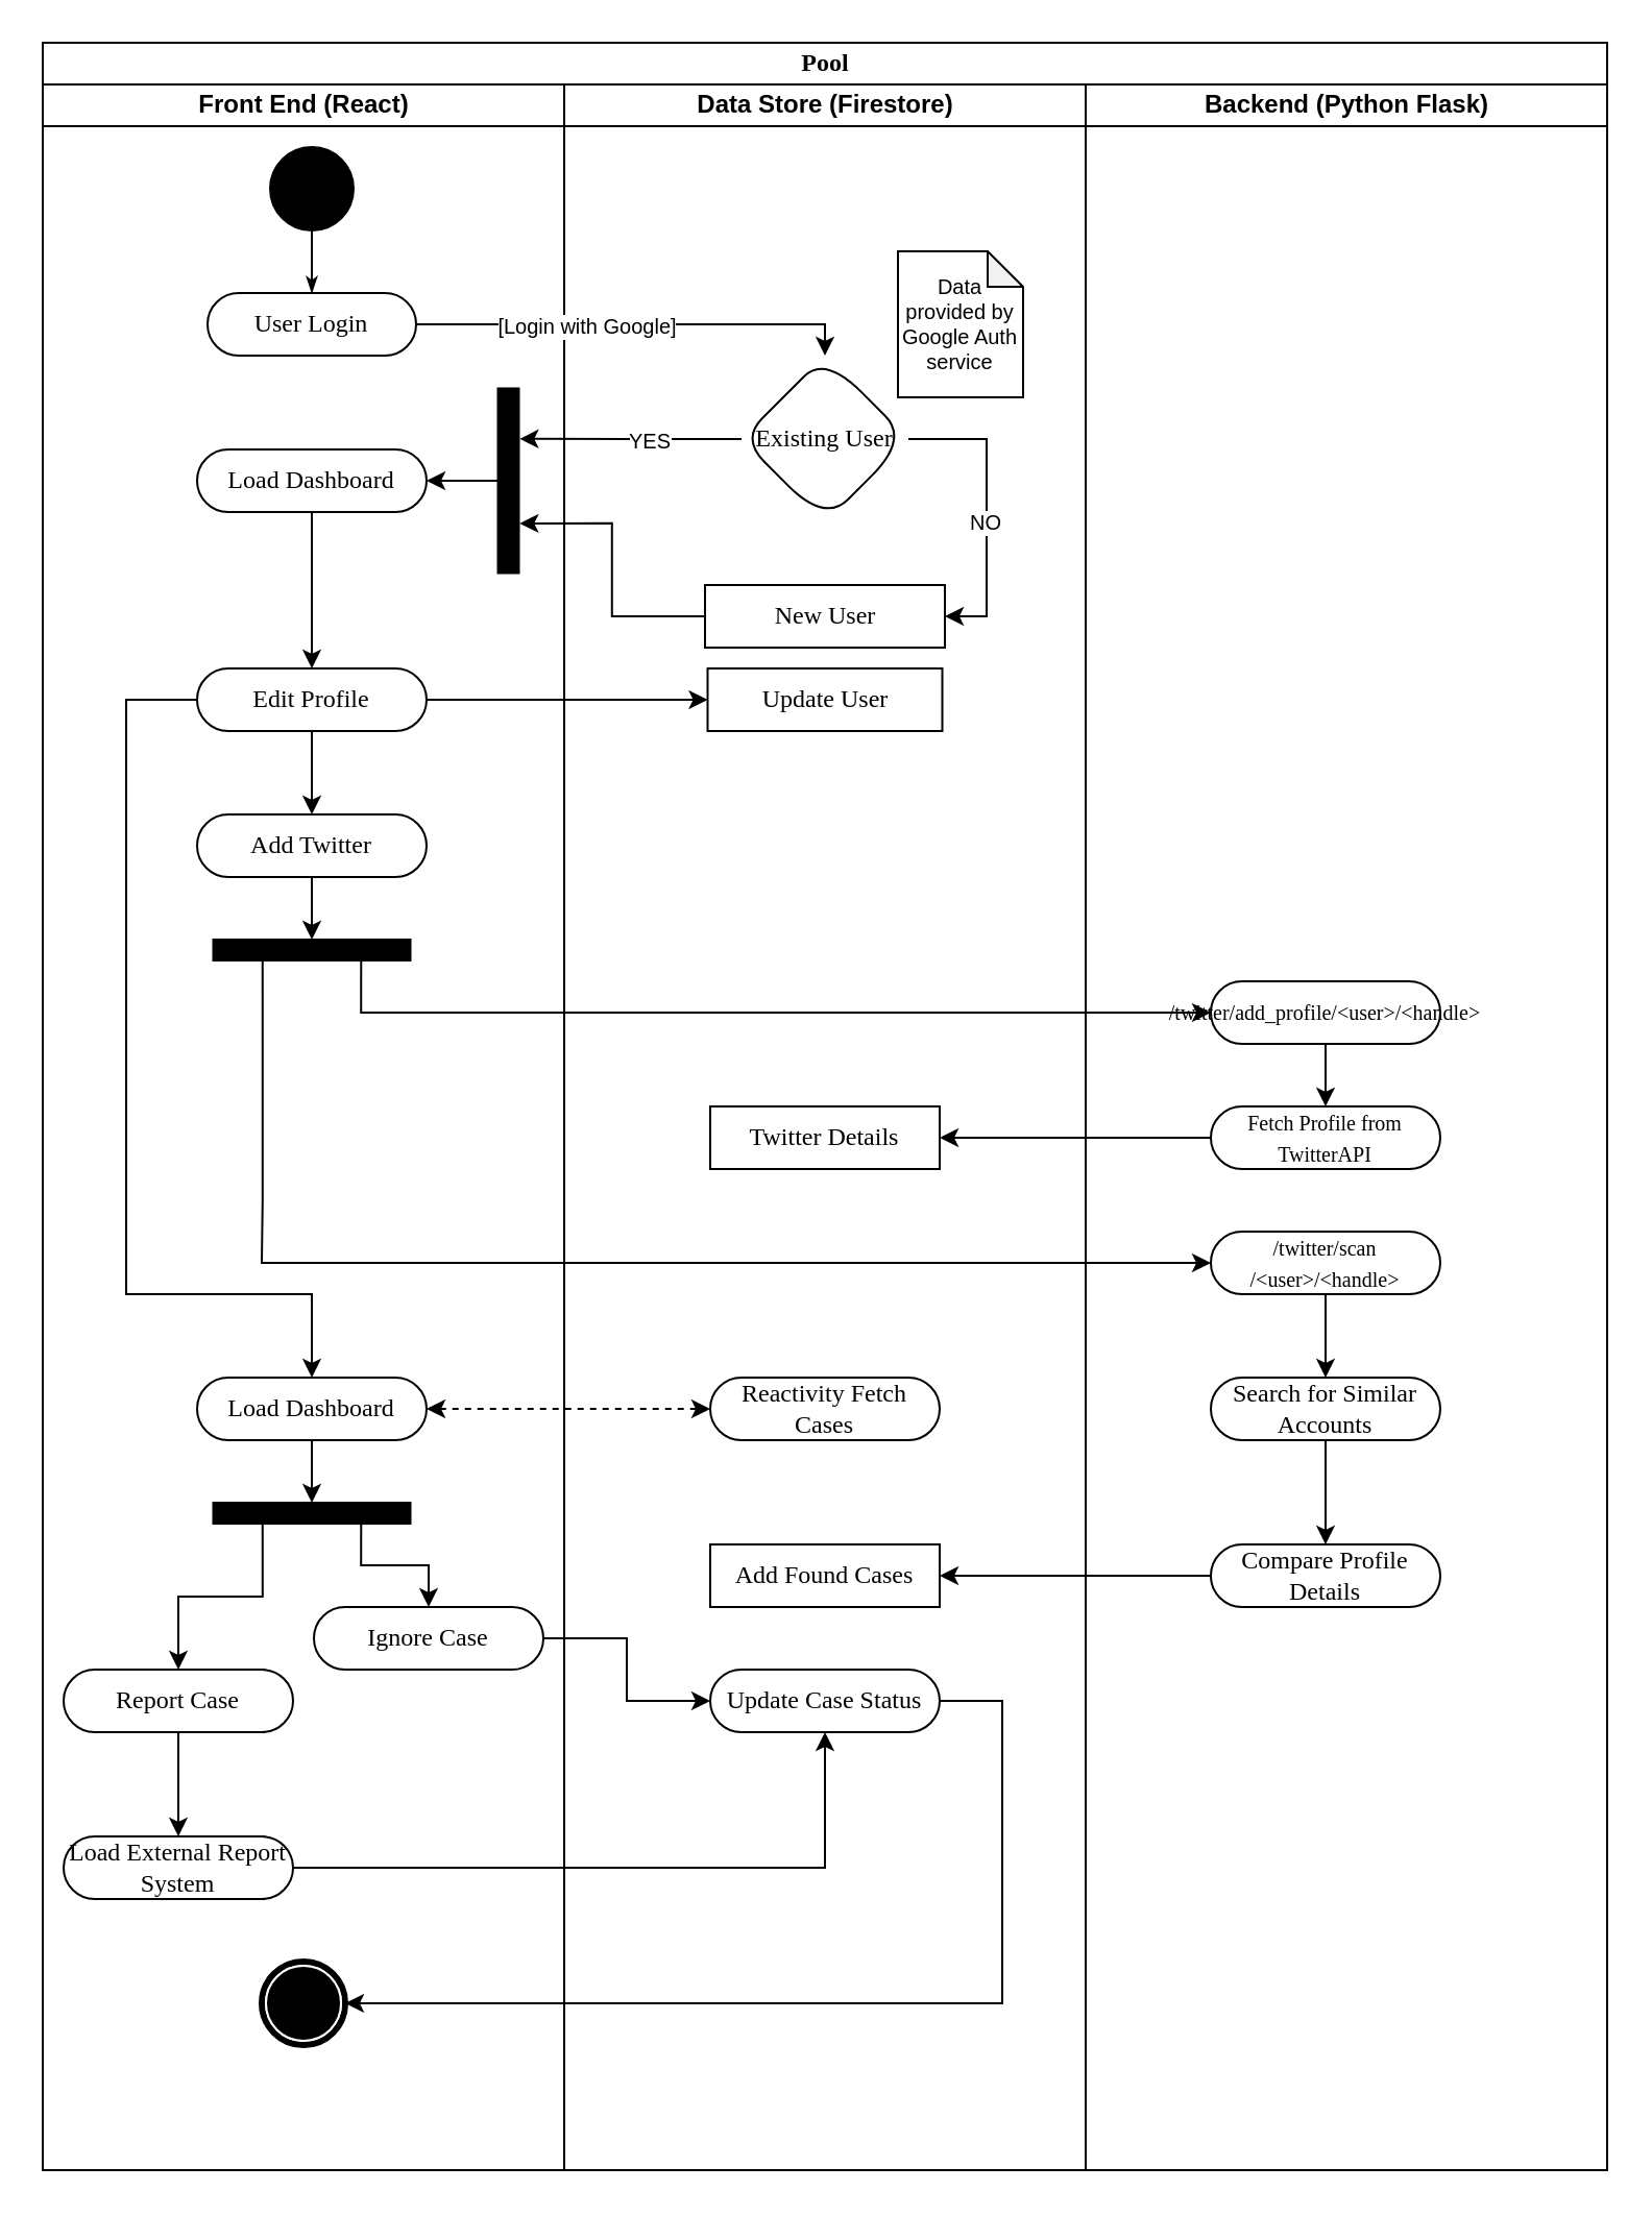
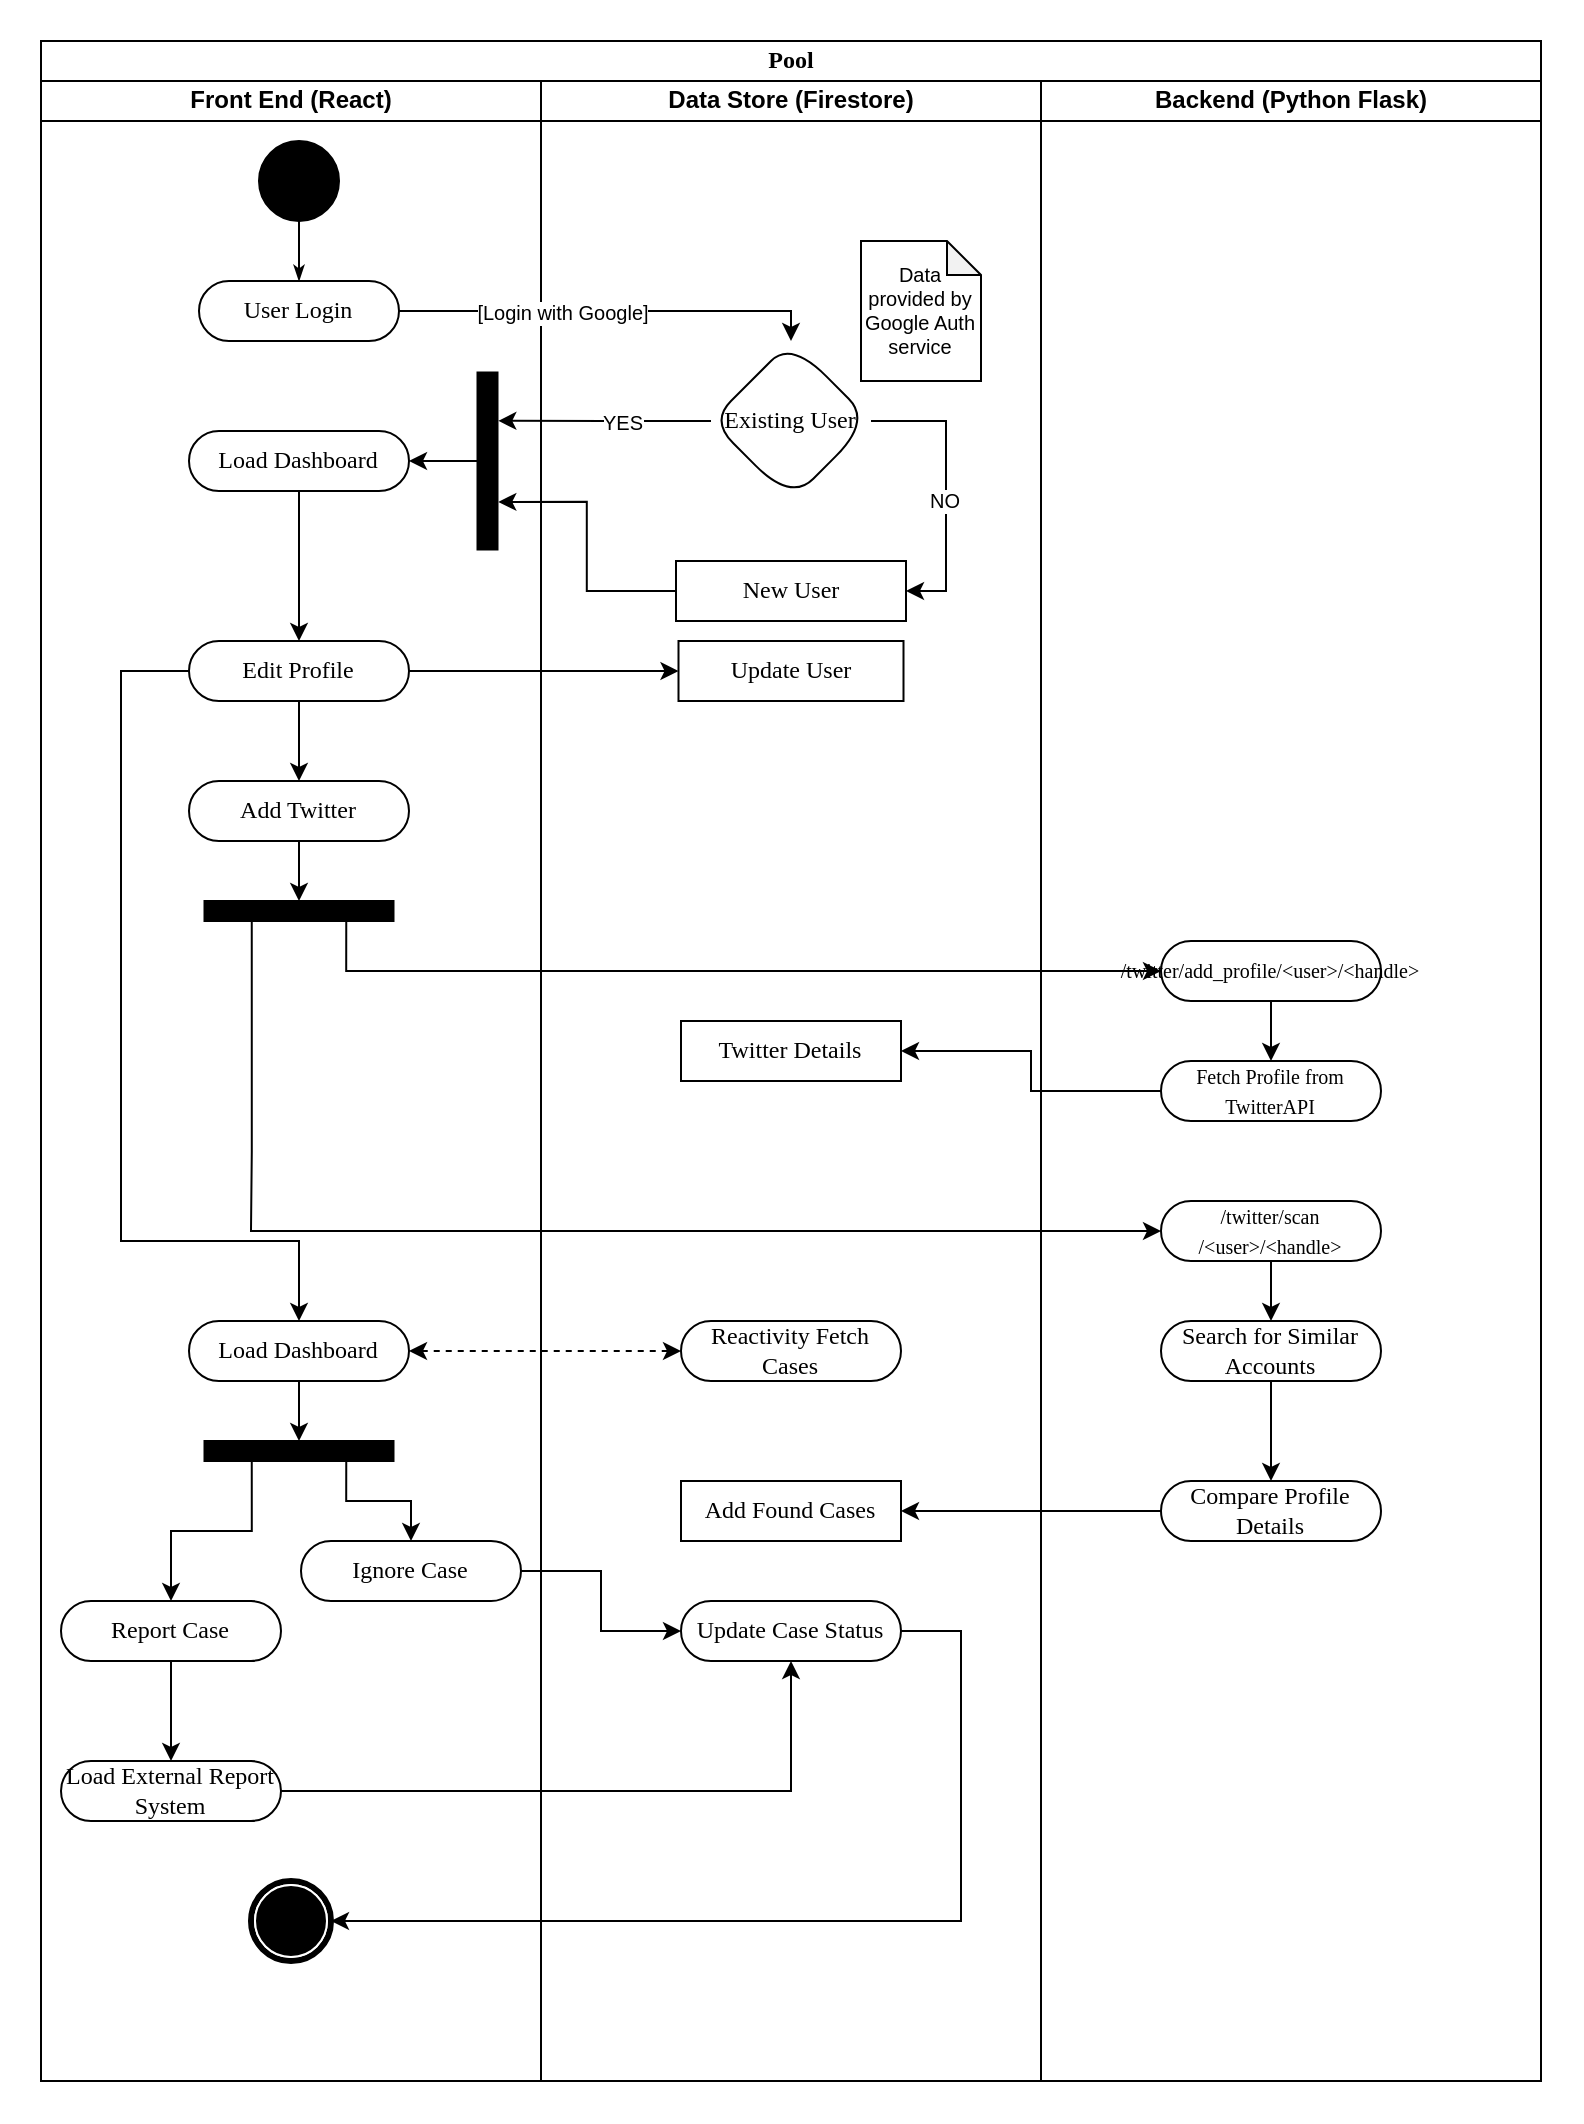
- <mxCell id="37" value="Twitter Details" style="whiteSpace=wrap;html=1;rounded=0;shadow=0;fontFamily=Verdana;strokeWidth=1;arcSize=50;comic=0;" vertex="1" parent="31"><mxGeometry x="70" y="490" width="110" height="30" as="geometry" /></mxCell>
+ <mxCell id="37" value="Twitter Details" style="whiteSpace=wrap;html=1;rounded=0;shadow=0;fontFamily=Verdana;strokeWidth=1;arcSize=50;comic=0;" vertex="1" parent="31"><mxGeometry x="70" y="470" width="110" height="30" as="geometry" /></mxCell>
- <mxCell id="47" value="&lt;div&gt;&lt;font style=&quot;font-size: 10px&quot;&gt;/twitter/scan&lt;/font&gt;&lt;/div&gt;&lt;div&gt;&lt;font style=&quot;font-size: 10px&quot;&gt;/&amp;lt;user&amp;gt;/&amp;lt;handle&amp;gt;&lt;/font&gt;&lt;/div&gt;" style="whiteSpace=wrap;html=1;rounded=1;shadow=0;fontFamily=Verdana;strokeWidth=1;arcSize=50;comic=0;" vertex="1" parent="43"><mxGeometry x="60" y="550" width="110" height="30" as="geometry" /></mxCell>
+ <mxCell id="47" value="&lt;div&gt;&lt;font style=&quot;font-size: 10px&quot;&gt;/twitter/scan&lt;/font&gt;&lt;/div&gt;&lt;div&gt;&lt;font style=&quot;font-size: 10px&quot;&gt;/&amp;lt;user&amp;gt;/&amp;lt;handle&amp;gt;&lt;/font&gt;&lt;/div&gt;" style="whiteSpace=wrap;html=1;rounded=1;shadow=0;fontFamily=Verdana;strokeWidth=1;arcSize=50;comic=0;" vertex="1" parent="43"><mxGeometry x="60" y="560" width="110" height="30" as="geometry" /></mxCell>
